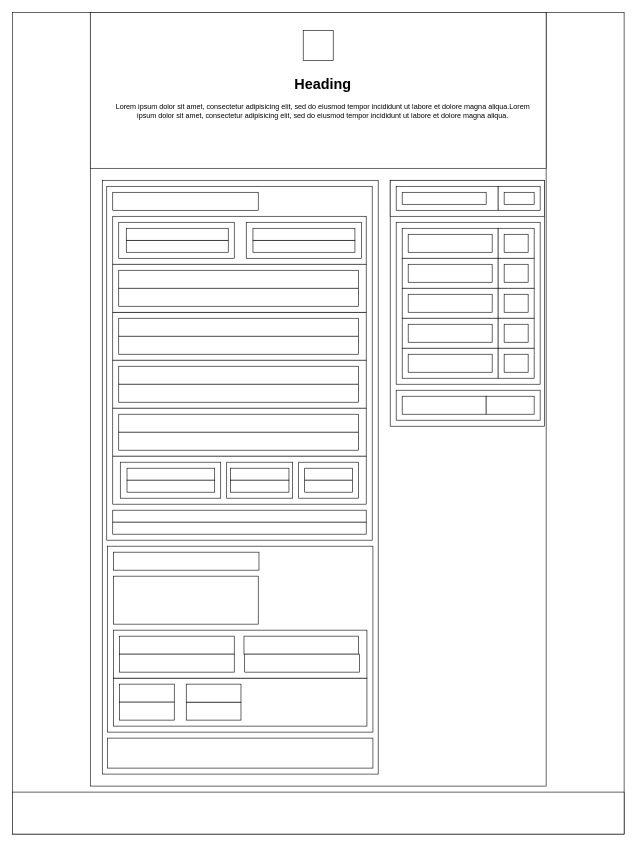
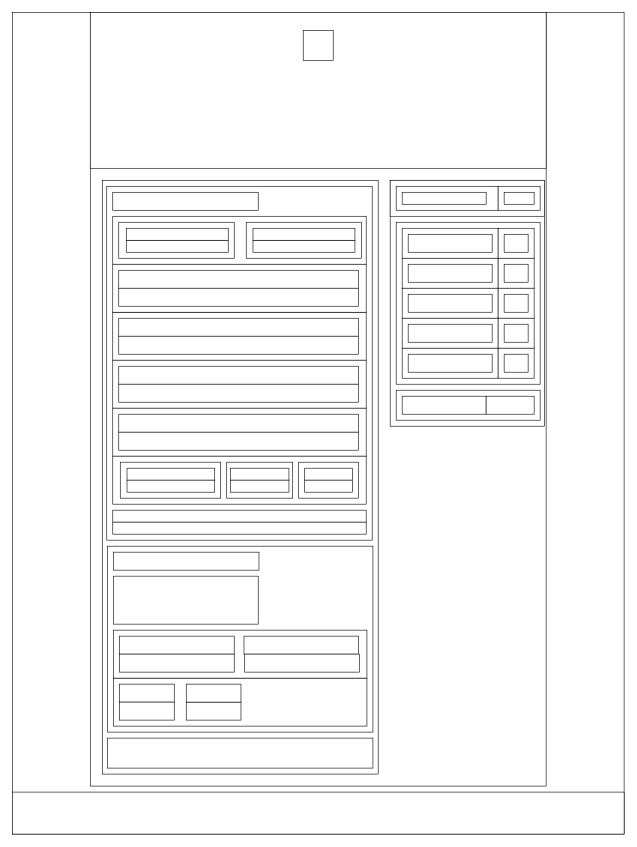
- <mxCell id="6" value="&lt;h1&gt;Heading&lt;/h1&gt;&lt;p&gt;&lt;/p&gt;Lorem ipsum dolor sit amet, consectetur adipisicing elit, sed do eiusmod tempor incididunt ut labore et dolore magna aliqua.Lorem ipsum dolor sit amet, consectetur adipisicing elit, sed do eiusmod tempor incididunt ut labore et dolore magna aliqua." style="text;html=1;strokeColor=none;fillColor=none;spacing=5;spacingTop=-20;whiteSpace=wrap;overflow=hidden;rounded=0;align=center;" vertex="1" parent="1"><mxGeometry x="177.5" y="120" width="720" height="150" as="geometry" /></mxCell>
